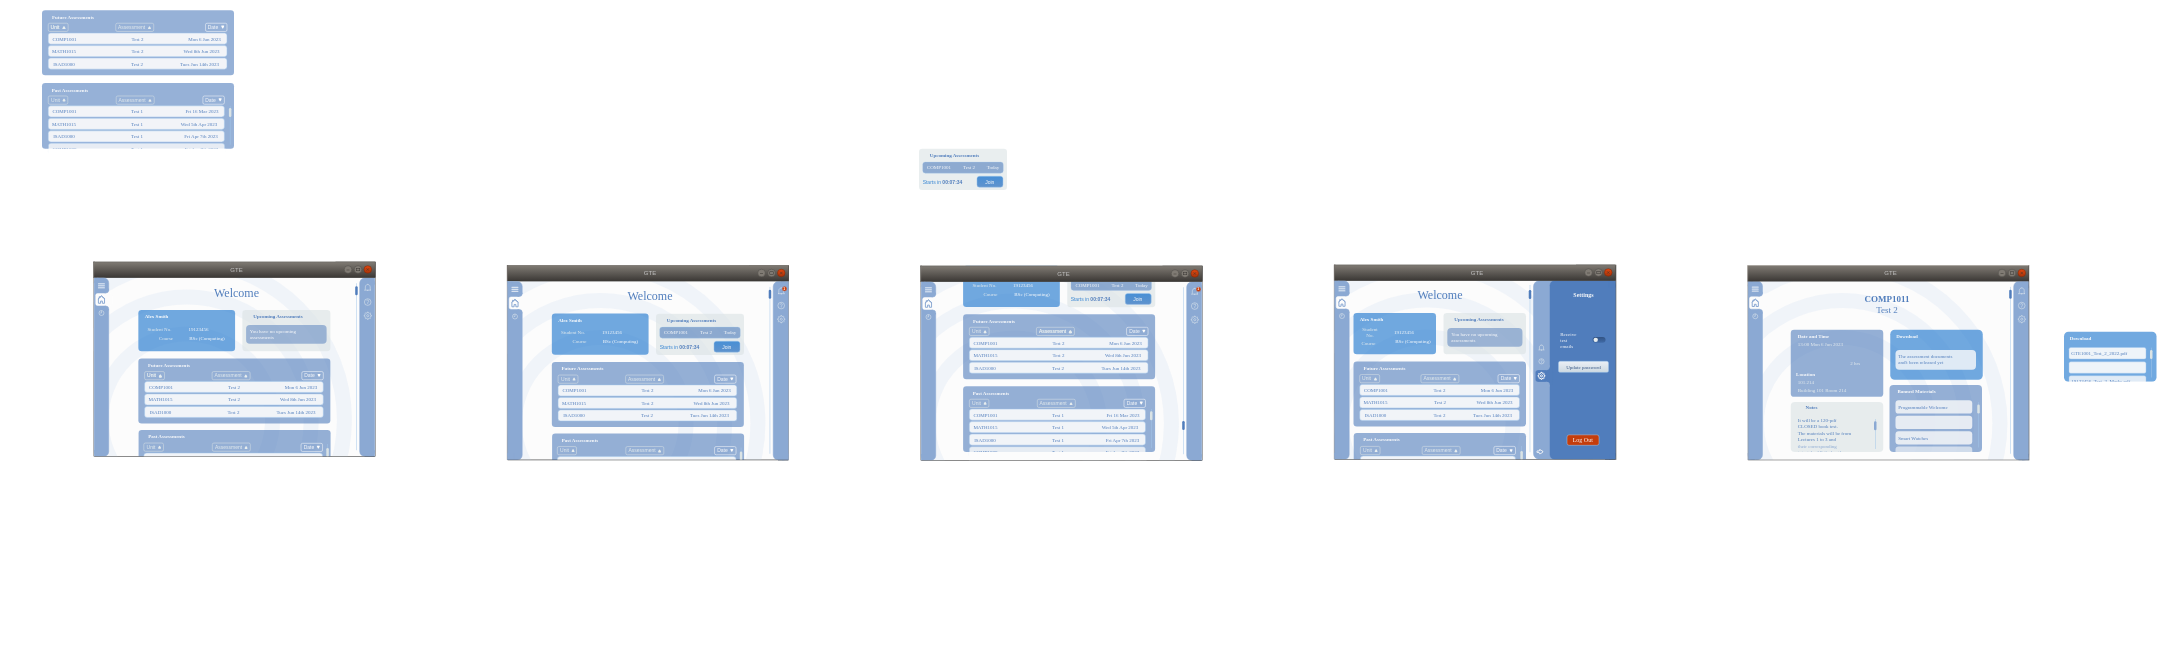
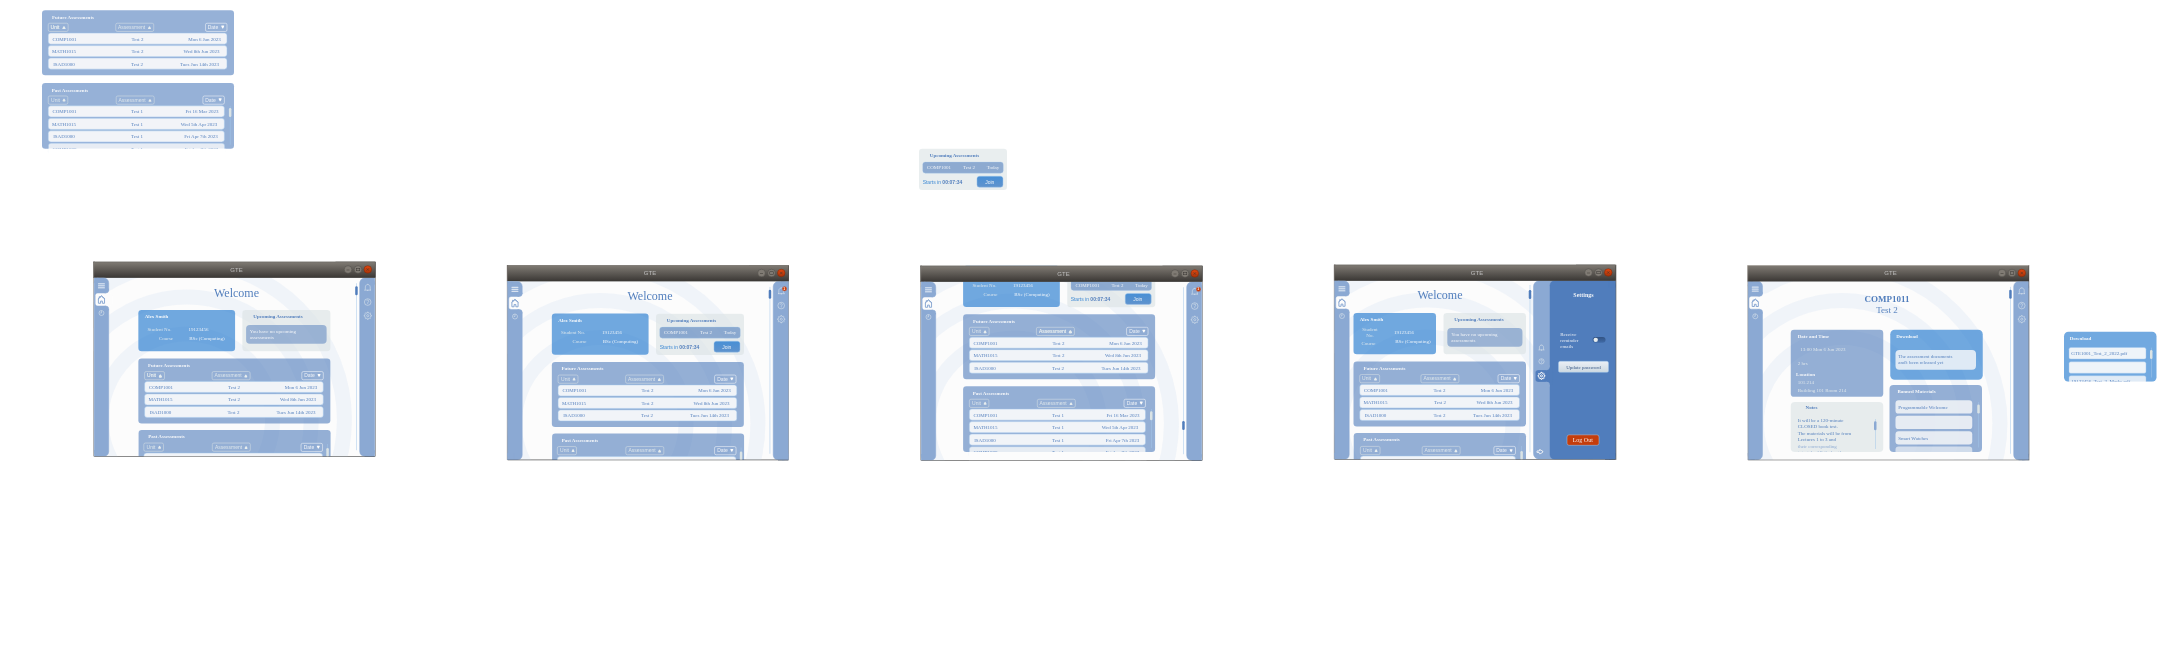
- <mxCell id="373" value="&lt;font face=&quot;Verdana&quot;&gt;Receive &lt;br&gt;test&lt;br&gt;emails&lt;/font&gt;" style="text;html=1;align=left;verticalAlign=middle;resizable=0;points=[];autosize=1;strokeColor=none;fillColor=none;fontSize=10;fontColor=#FCFCFC;" parent="305" vertex="1"><mxGeometry x="580" y="128.68" width="55" height="42" as="geometry" /></mxCell>
+ <mxCell id="373" value="&lt;font face=&quot;Verdana&quot;&gt;Receive &lt;br&gt;reminder&lt;br&gt;emails&lt;/font&gt;" style="text;html=1;align=left;verticalAlign=middle;resizable=0;points=[];autosize=1;strokeColor=none;fillColor=none;fontSize=10;fontColor=#FCFCFC;" parent="305" vertex="1"><mxGeometry x="580" y="128.68" width="55" height="42" as="geometry" /></mxCell>
- <mxCell id="424" value="&lt;font&gt;13:00 Mon 6 Jun 2023&lt;/font&gt;" style="text;html=1;align=left;verticalAlign=middle;resizable=0;points=[];autosize=1;strokeColor=none;fillColor=none;fontSize=10;fontFamily=Verdana;fontColor=#E7EDEE;" parent="416" vertex="1"><mxGeometry x="224.5" y="149.5" width="124" height="16" as="geometry" /></mxCell>
+ <mxCell id="424" value="&lt;font&gt;13:00 Mon 6 Jun 2023&lt;/font&gt;" style="text;html=1;align=left;verticalAlign=middle;resizable=0;points=[];autosize=1;strokeColor=none;fillColor=none;fontSize=10;fontFamily=Verdana;fontColor=#E7EDEE;" parent="416" vertex="1"><mxGeometry x="229.5" y="159.5" width="124" height="16" as="geometry" /></mxCell>
- <mxCell id="425" value="2 hrs" style="text;html=1;align=left;verticalAlign=middle;resizable=0;points=[];autosize=1;strokeColor=none;fillColor=none;fontSize=10;fontFamily=Verdana;fontColor=#E7EDEE;" parent="416" vertex="1"><mxGeometry x="329.5" y="187.5" width="36" height="16" as="geometry" /></mxCell>
+ <mxCell id="425" value="2 hrs" style="text;html=1;align=left;verticalAlign=middle;resizable=0;points=[];autosize=1;strokeColor=none;fillColor=none;fontSize=10;fontFamily=Verdana;fontColor=#E7EDEE;" parent="416" vertex="1"><mxGeometry x="224.5" y="187.5" width="36" height="16" as="geometry" /></mxCell>
- <mxCell id="459" value="&lt;font style=&quot;line-height: 1.3;&quot;&gt;It will be a 120-pdf&lt;br&gt;CLOSED book test. &lt;br&gt;The materials will be from &lt;br&gt;Lectures 1 to 3 and &lt;br&gt;&lt;font color=&quot;#8ba9d3&quot;&gt;their corresponding &lt;/font&gt;&lt;br&gt;&lt;font color=&quot;#8ba9d3&quot;&gt;tutorials. All the best!&lt;/font&gt;&lt;/font&gt;" style="text;html=1;align=left;verticalAlign=middle;resizable=0;points=[];autosize=1;strokeColor=none;fillColor=none;fontSize=10;fontFamily=Verdana;fontColor=#507DBC;" parent="416" vertex="1"><mxGeometry x="224.5" y="299.13" width="141" height="82" as="geometry" /></mxCell>
+ <mxCell id="459" value="&lt;font style=&quot;line-height: 1.3;&quot;&gt;It will be a 120-minute&lt;br&gt;CLOSED book test. &lt;br&gt;The materials will be from &lt;br&gt;Lectures 1 to 3 and &lt;br&gt;&lt;font color=&quot;#8ba9d3&quot;&gt;their corresponding &lt;/font&gt;&lt;br&gt;&lt;font color=&quot;#8ba9d3&quot;&gt;tutorials. All the best!&lt;/font&gt;&lt;/font&gt;" style="text;html=1;align=left;verticalAlign=middle;resizable=0;points=[];autosize=1;strokeColor=none;fillColor=none;fontSize=10;fontFamily=Verdana;fontColor=#507DBC;" parent="416" vertex="1"><mxGeometry x="224.5" y="299.13" width="141" height="82" as="geometry" /></mxCell>
